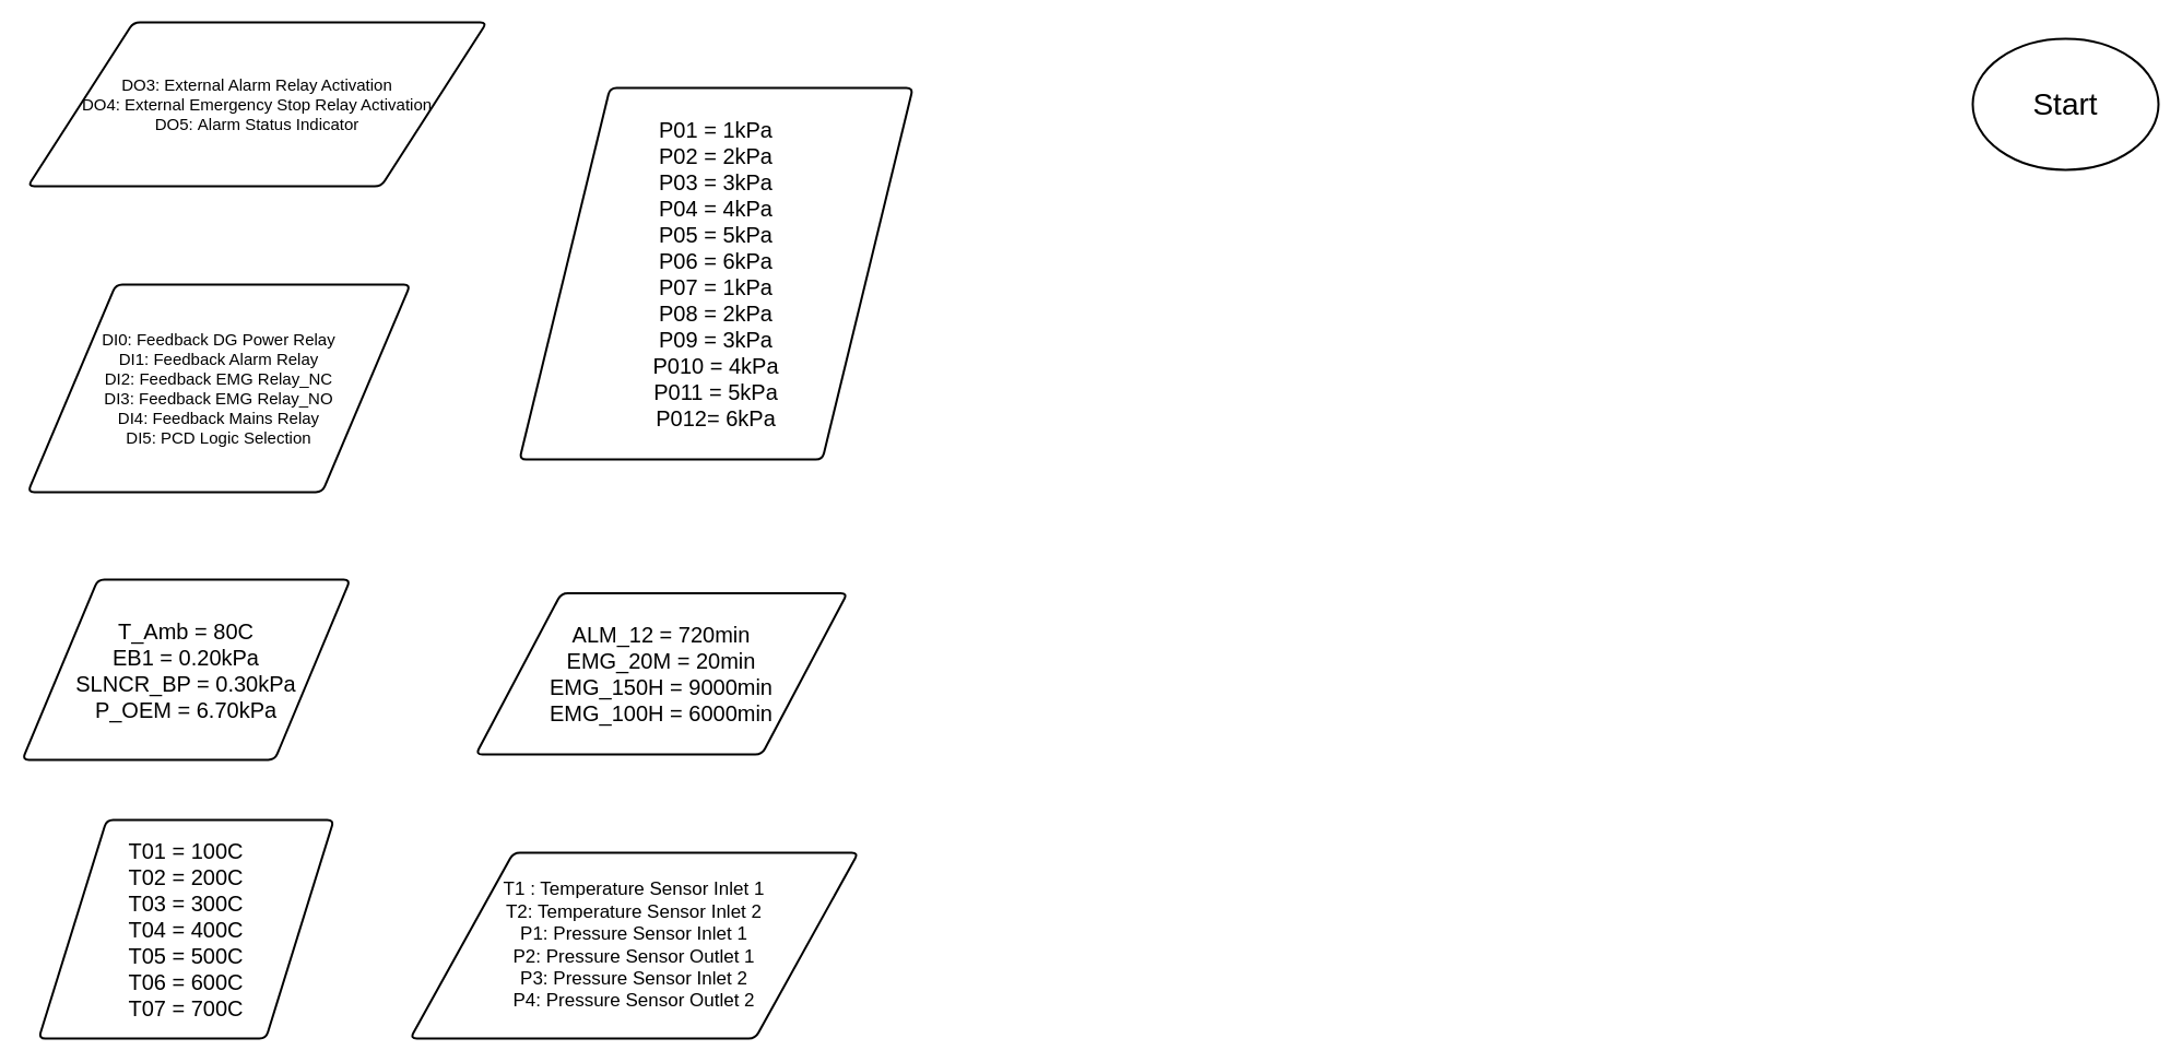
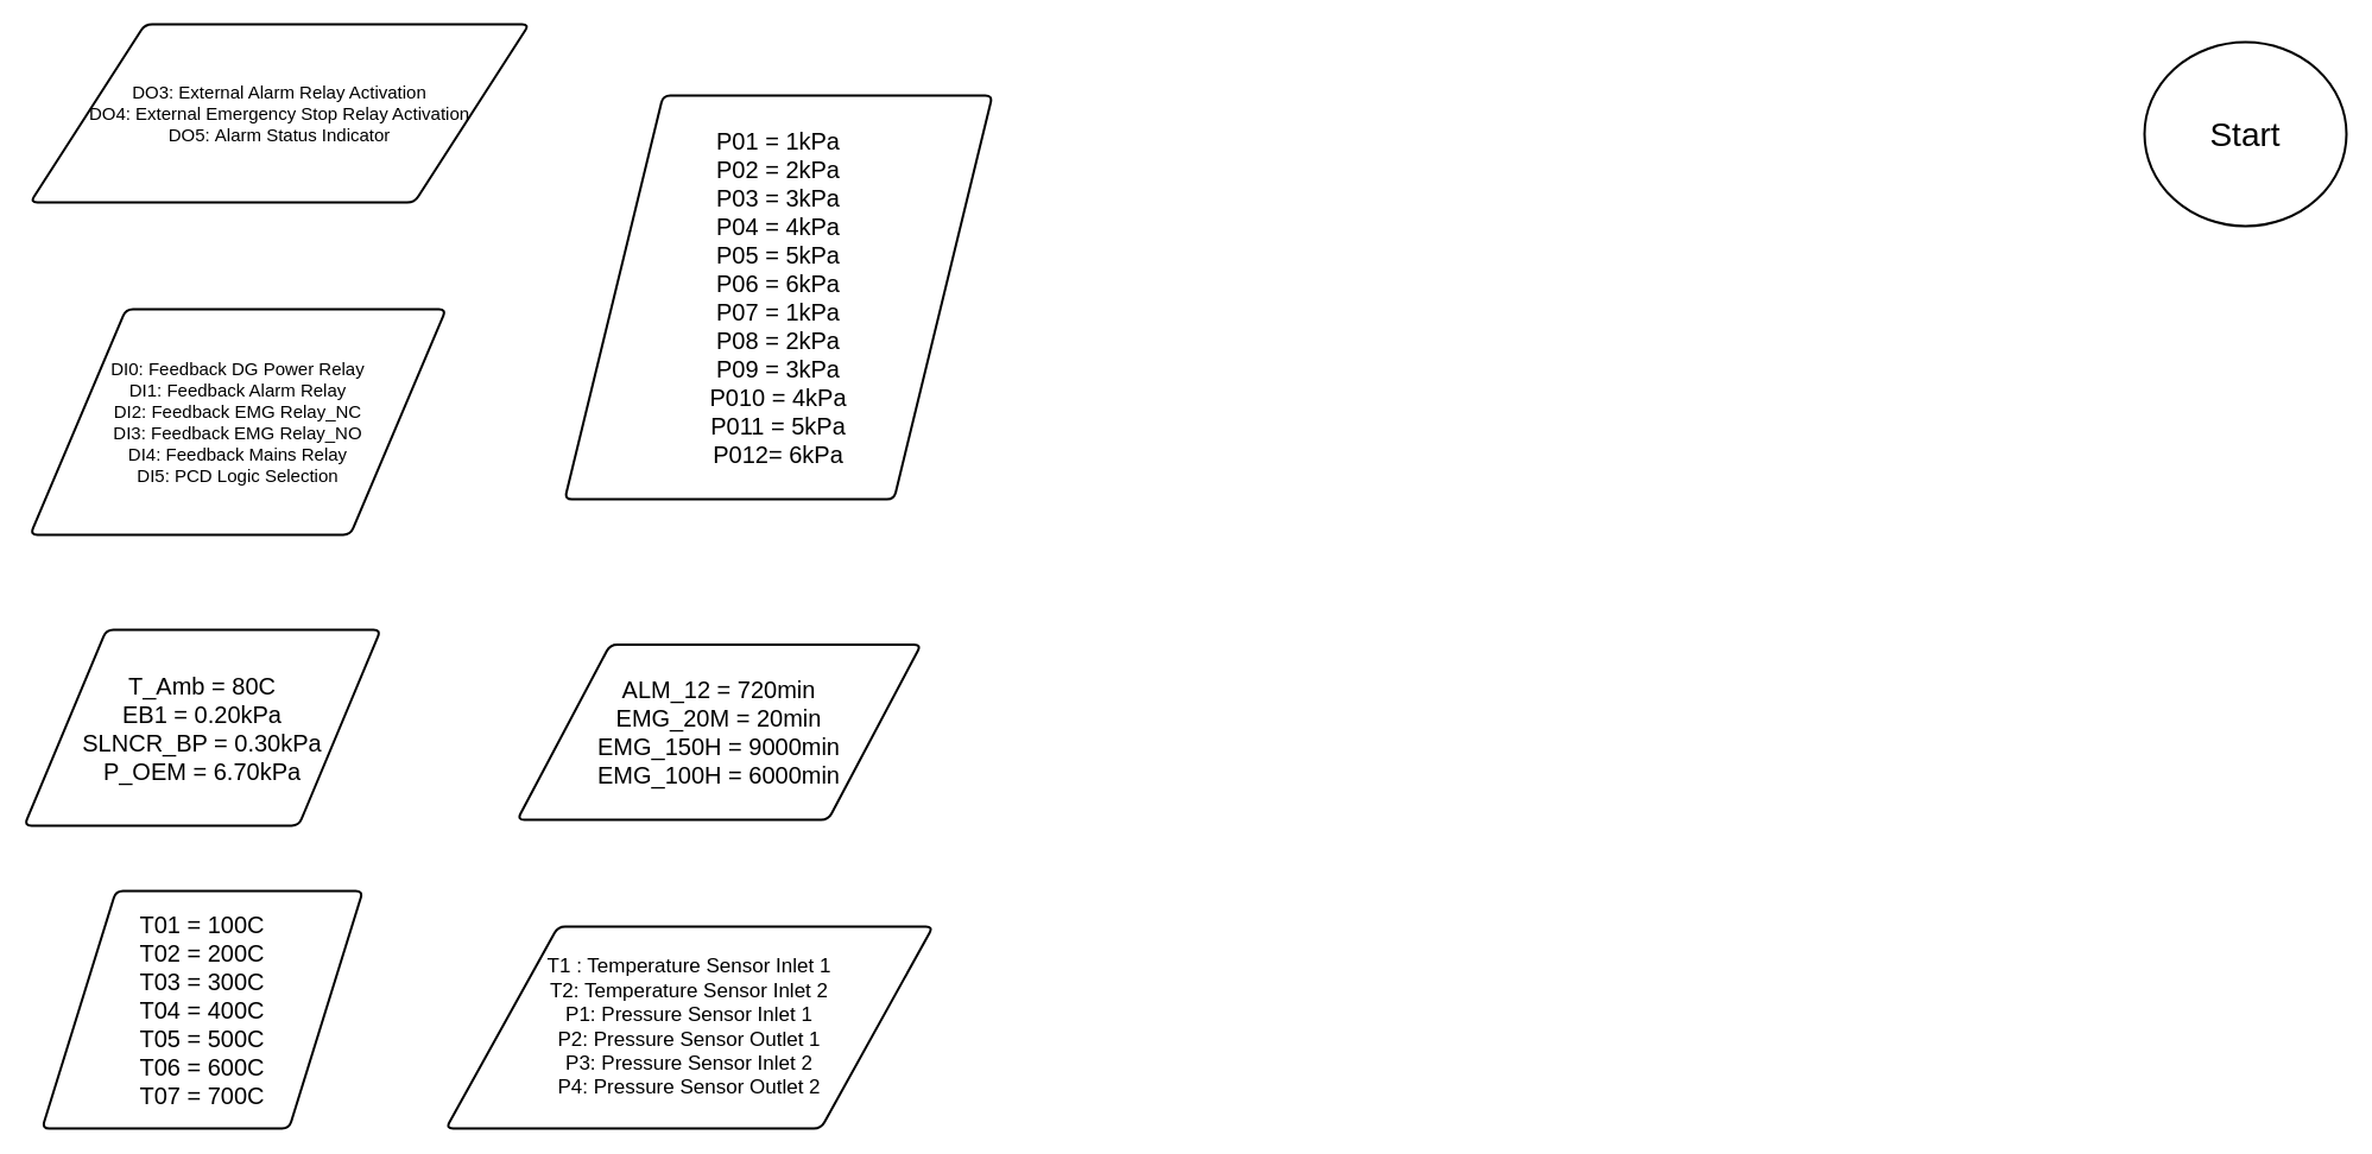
- <mxCell id="8" value="&lt;font style=&quot;font-size: 28px;&quot;&gt;Start&lt;/font&gt;" style="strokeWidth=2;html=1;shape=mxgraph.flowchart.start_1;whiteSpace=wrap;" parent="1" vertex="1"><mxGeometry x="1805" y="35" width="170" height="120" as="geometry" /></mxCell>
+ <mxCell id="8" value="&lt;font style=&quot;font-size: 28px;&quot;&gt;Start&lt;/font&gt;" style="strokeWidth=2;html=1;shape=mxgraph.flowchart.start_1;whiteSpace=wrap;" parent="1" vertex="1"><mxGeometry x="1805" y="35" width="170" height="155" as="geometry" /></mxCell>
